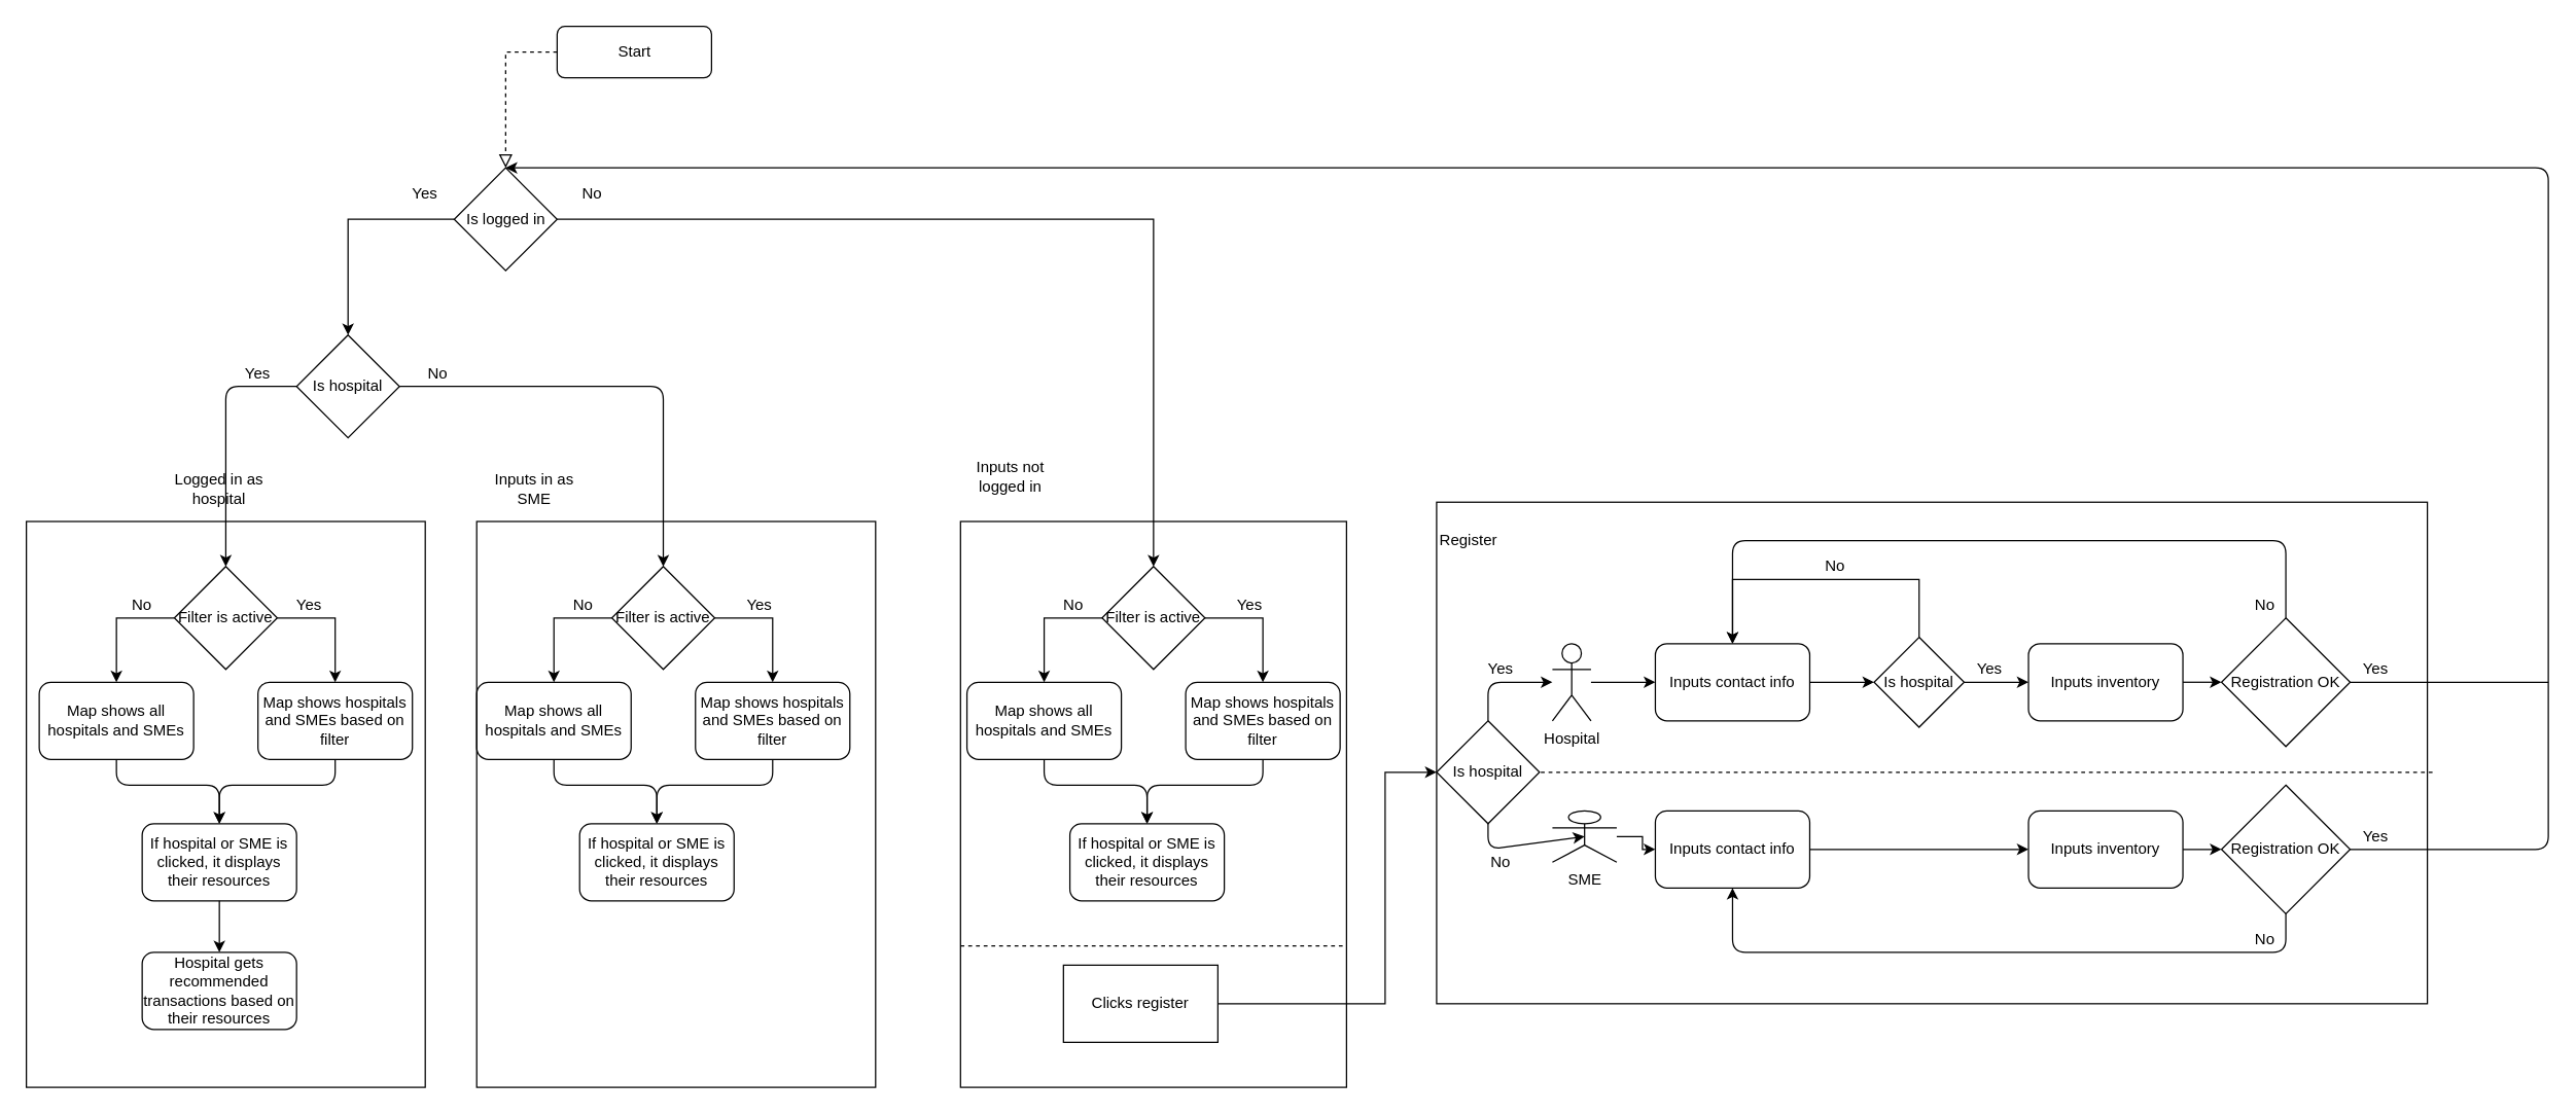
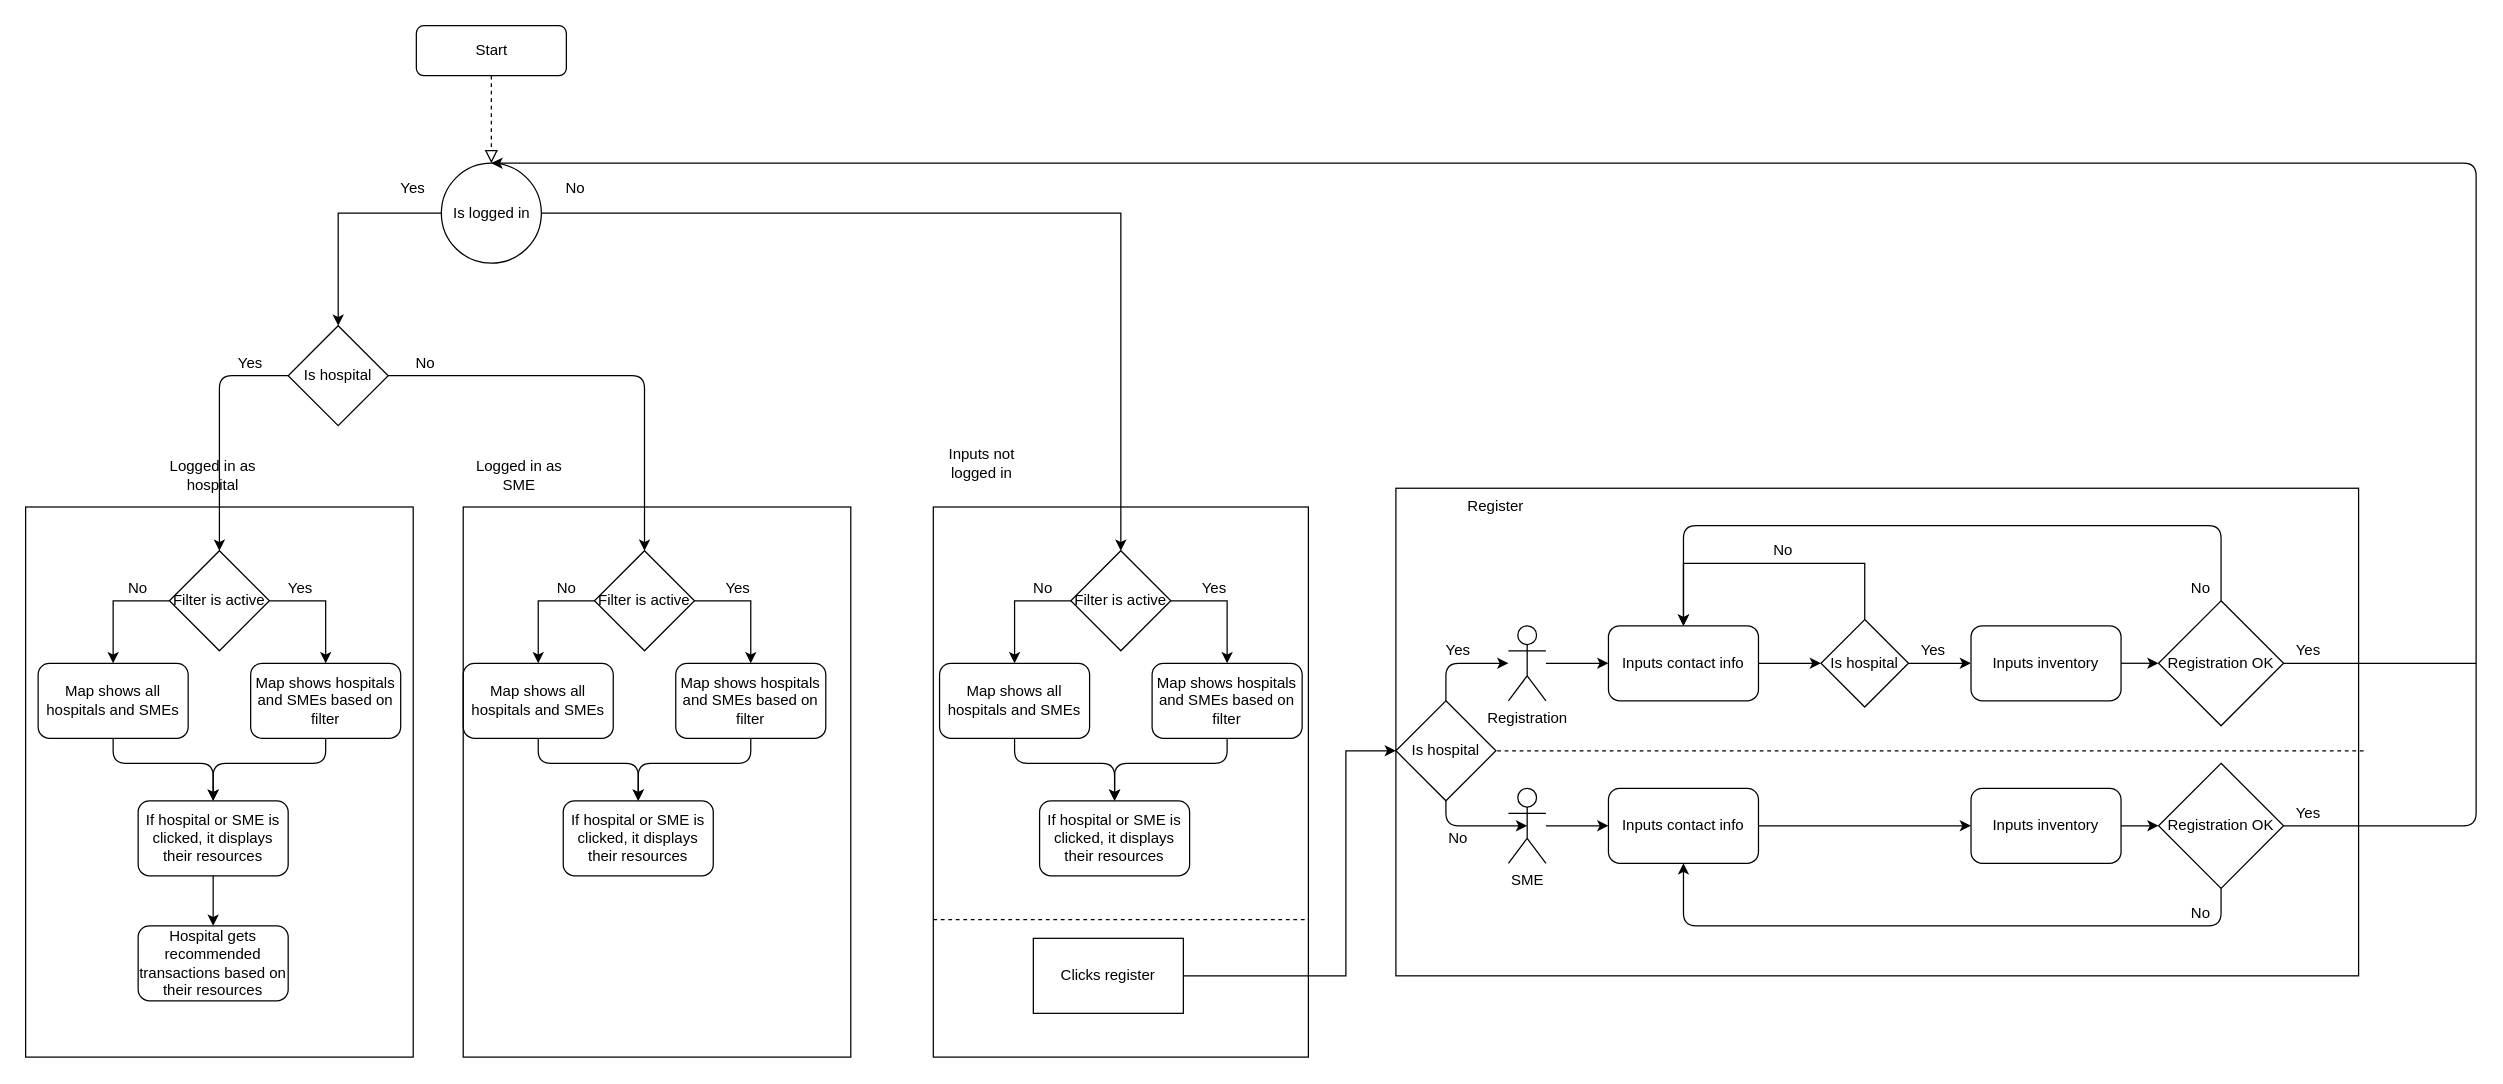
- <mxCell id="3" value="Start" style="rounded=1;whiteSpace=wrap;html=1;fontSize=12;glass=0;strokeWidth=1;shadow=0;" parent="1" vertex="1"><mxGeometry x="432.5" y="20" width="120" height="40" as="geometry" /></mxCell>
+ <mxCell id="3" value="Start" style="rounded=1;whiteSpace=wrap;html=1;fontSize=12;glass=0;strokeWidth=1;shadow=0;" parent="1" vertex="1"><mxGeometry x="332.5" y="20" width="120" height="40" as="geometry" /></mxCell>
- <mxCell id="10" value="Is logged in" style="rhombus;whiteSpace=wrap;html=1;fillColor=none;" vertex="1" parent="1"><mxGeometry x="352.5" y="130" width="80" height="80" as="geometry" /></mxCell>
+ <mxCell id="10" value="Is logged in" style="ellipse;whiteSpace=wrap;html=1;fillColor=none;" vertex="1" parent="1"><mxGeometry x="352.5" y="130" width="80" height="80" as="geometry" /></mxCell>
- <mxCell id="54" value="Inputs in as SME" style="text;html=1;strokeColor=none;fillColor=none;align=center;verticalAlign=middle;whiteSpace=wrap;rounded=0;" vertex="1" parent="1"><mxGeometry x="370" y="370" width="90" height="20" as="geometry" /></mxCell>
+ <mxCell id="54" value="Logged in as SME" style="text;html=1;strokeColor=none;fillColor=none;align=center;verticalAlign=middle;whiteSpace=wrap;rounded=0;" vertex="1" parent="1"><mxGeometry x="370" y="370" width="90" height="20" as="geometry" /></mxCell>
- <mxCell id="7" value="Register" style="text;html=1;strokeColor=none;fillColor=none;align=center;verticalAlign=middle;whiteSpace=wrap;rounded=0;" vertex="1" parent="1"><mxGeometry x="1116" y="410" width="50" height="20" as="geometry" /></mxCell>
+ <mxCell id="7" value="Register" style="text;html=1;strokeColor=none;fillColor=none;align=center;verticalAlign=middle;whiteSpace=wrap;rounded=0;" vertex="1" parent="1"><mxGeometry x="1171" y="395" width="50" height="20" as="geometry" /></mxCell>
- <mxCell id="13" value="Hospital" style="shape=umlActor;verticalLabelPosition=bottom;labelBackgroundColor=#ffffff;verticalAlign=top;html=1;outlineConnect=0;fillColor=none;" vertex="1" parent="1"><mxGeometry x="1206" y="500" width="30" height="60" as="geometry" /></mxCell>
+ <mxCell id="13" value="Registration" style="shape=umlActor;verticalLabelPosition=bottom;labelBackgroundColor=#ffffff;verticalAlign=top;html=1;outlineConnect=0;fillColor=none;" vertex="1" parent="1"><mxGeometry x="1206" y="500" width="30" height="60" as="geometry" /></mxCell>
- <mxCell id="15" value="SME" style="shape=umlActor;verticalLabelPosition=bottom;labelBackgroundColor=#ffffff;verticalAlign=top;html=1;outlineConnect=0;fillColor=none;" vertex="1" parent="1"><mxGeometry x="1206" y="630" width="50" height="40" as="geometry" /></mxCell>
+ <mxCell id="15" value="SME" style="shape=umlActor;verticalLabelPosition=bottom;labelBackgroundColor=#ffffff;verticalAlign=top;html=1;outlineConnect=0;fillColor=none;" vertex="1" parent="1"><mxGeometry x="1206" y="630" width="30" height="60" as="geometry" /></mxCell>
